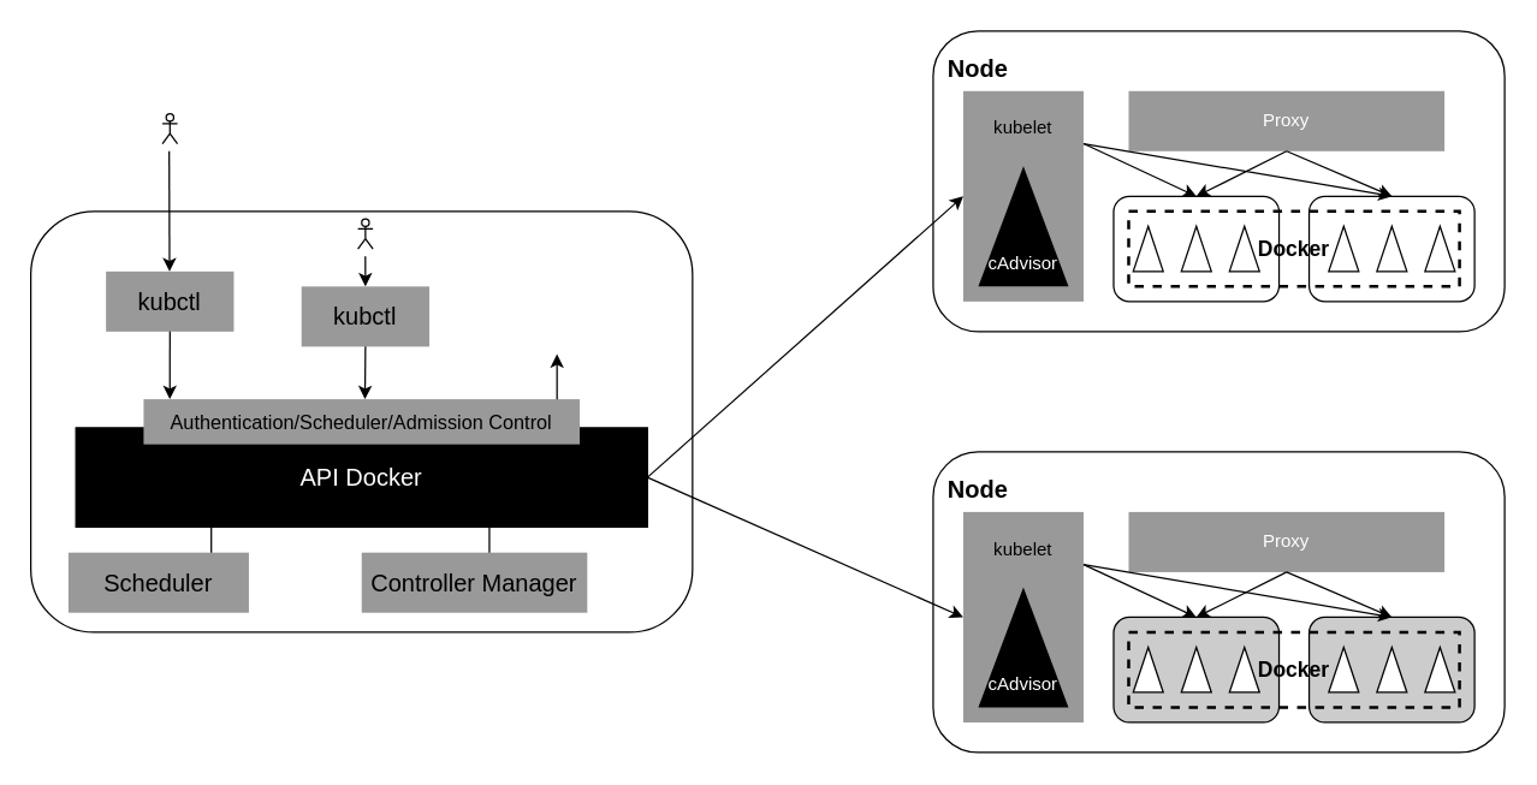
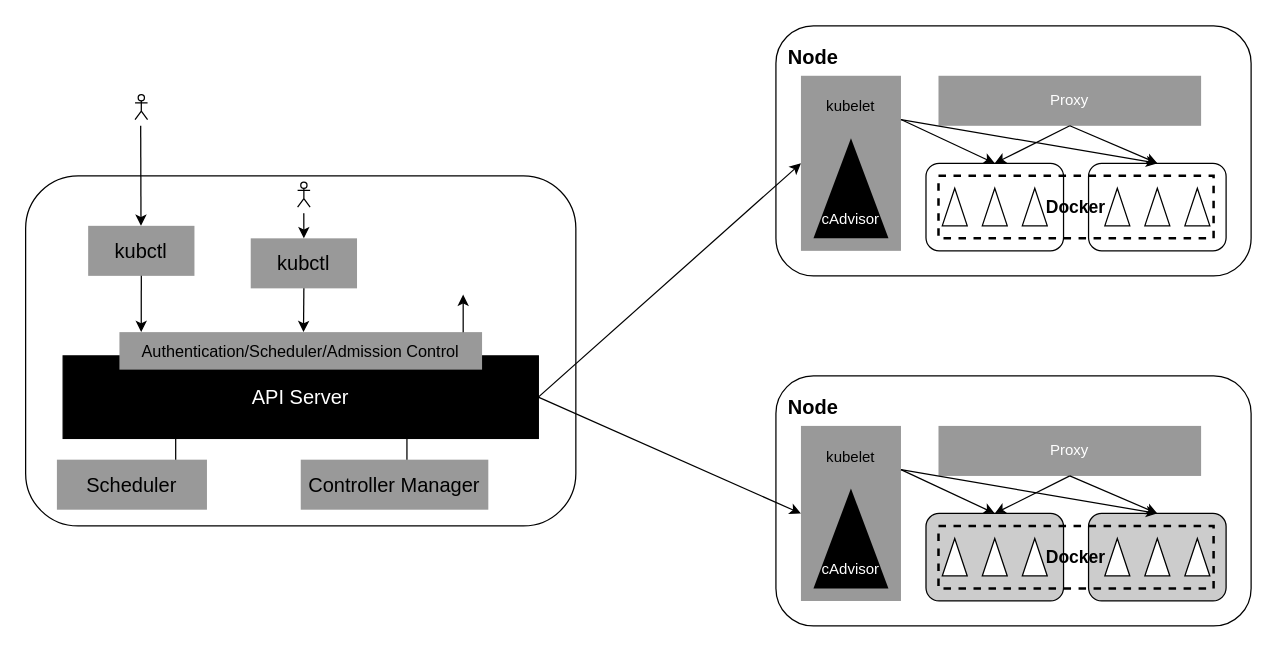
- <mxCell id="5" value="&lt;font color=&quot;#ffffff&quot;&gt;API Docker&lt;/font&gt;" style="rounded=0;whiteSpace=wrap;html=1;fillColor=#000000;fontSize=16;" parent="2" vertex="1"><mxGeometry x="30" y="264" width="380" height="66" as="geometry" /></mxCell>
+ <mxCell id="5" value="&lt;font color=&quot;#ffffff&quot;&gt;API Server&lt;/font&gt;" style="rounded=0;whiteSpace=wrap;html=1;fillColor=#000000;fontSize=16;" parent="2" vertex="1"><mxGeometry x="30" y="264" width="380" height="66" as="geometry" /></mxCell>
